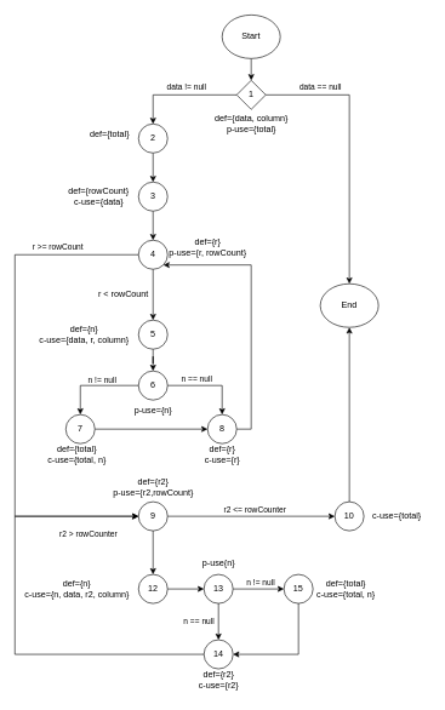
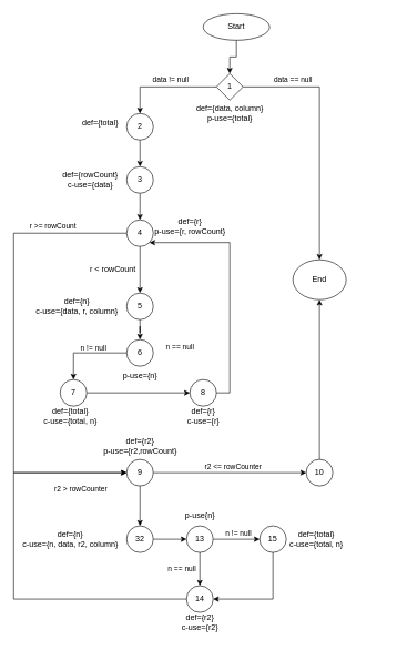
- <mxCell id="3" value="Start" style="ellipse;whiteSpace=wrap;html=1;" parent="1" vertex="1"><mxGeometry x="305" y="20" width="80" height="60" as="geometry" /></mxCell>
+ <mxCell id="3" value="Start" style="ellipse;whiteSpace=wrap;html=1;" parent="1" vertex="1"><mxGeometry x="305" y="20" width="100" height="40" as="geometry" /></mxCell>
- <mxCell id="19" style="edgeStyle=orthogonalEdgeStyle;rounded=0;orthogonalLoop=1;jettySize=auto;html=1;exitX=1;exitY=0.5;exitDx=0;exitDy=0;entryX=0.5;entryY=0;entryDx=0;entryDy=0;" parent="1" source="20" target="29" edge="1"><mxGeometry relative="1" as="geometry" /></mxCell>
- <mxCell id="43" value="c-use={total}" style="text;html=1;align=center;verticalAlign=middle;resizable=0;points=[];autosize=1;strokeColor=none;fillColor=none;" parent="1" vertex="1"><mxGeometry x="500" y="695" width="90" height="30" as="geometry" /></mxCell>
- <mxCell id="47" value="12" style="ellipse;whiteSpace=wrap;html=1;aspect=fixed;" parent="1" vertex="1"><mxGeometry x="190" y="790" width="40" height="40" as="geometry" /></mxCell>
+ <mxCell id="47" value="32" style="ellipse;whiteSpace=wrap;html=1;aspect=fixed;" parent="1" vertex="1"><mxGeometry x="190" y="790" width="40" height="40" as="geometry" /></mxCell>
